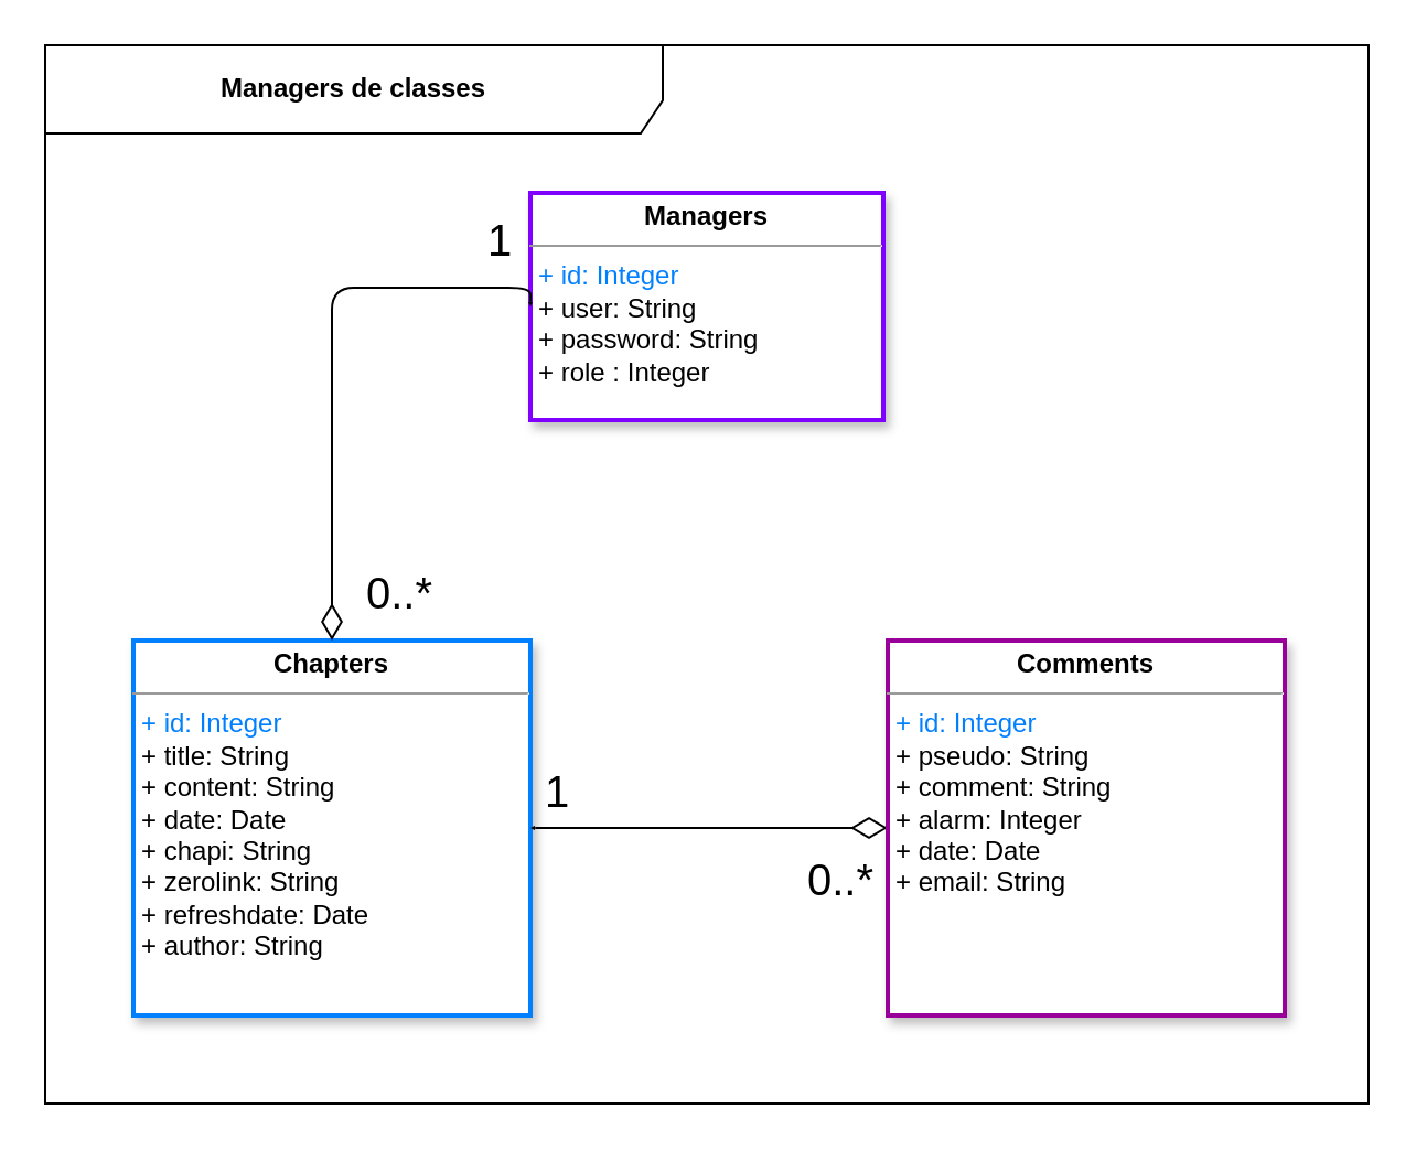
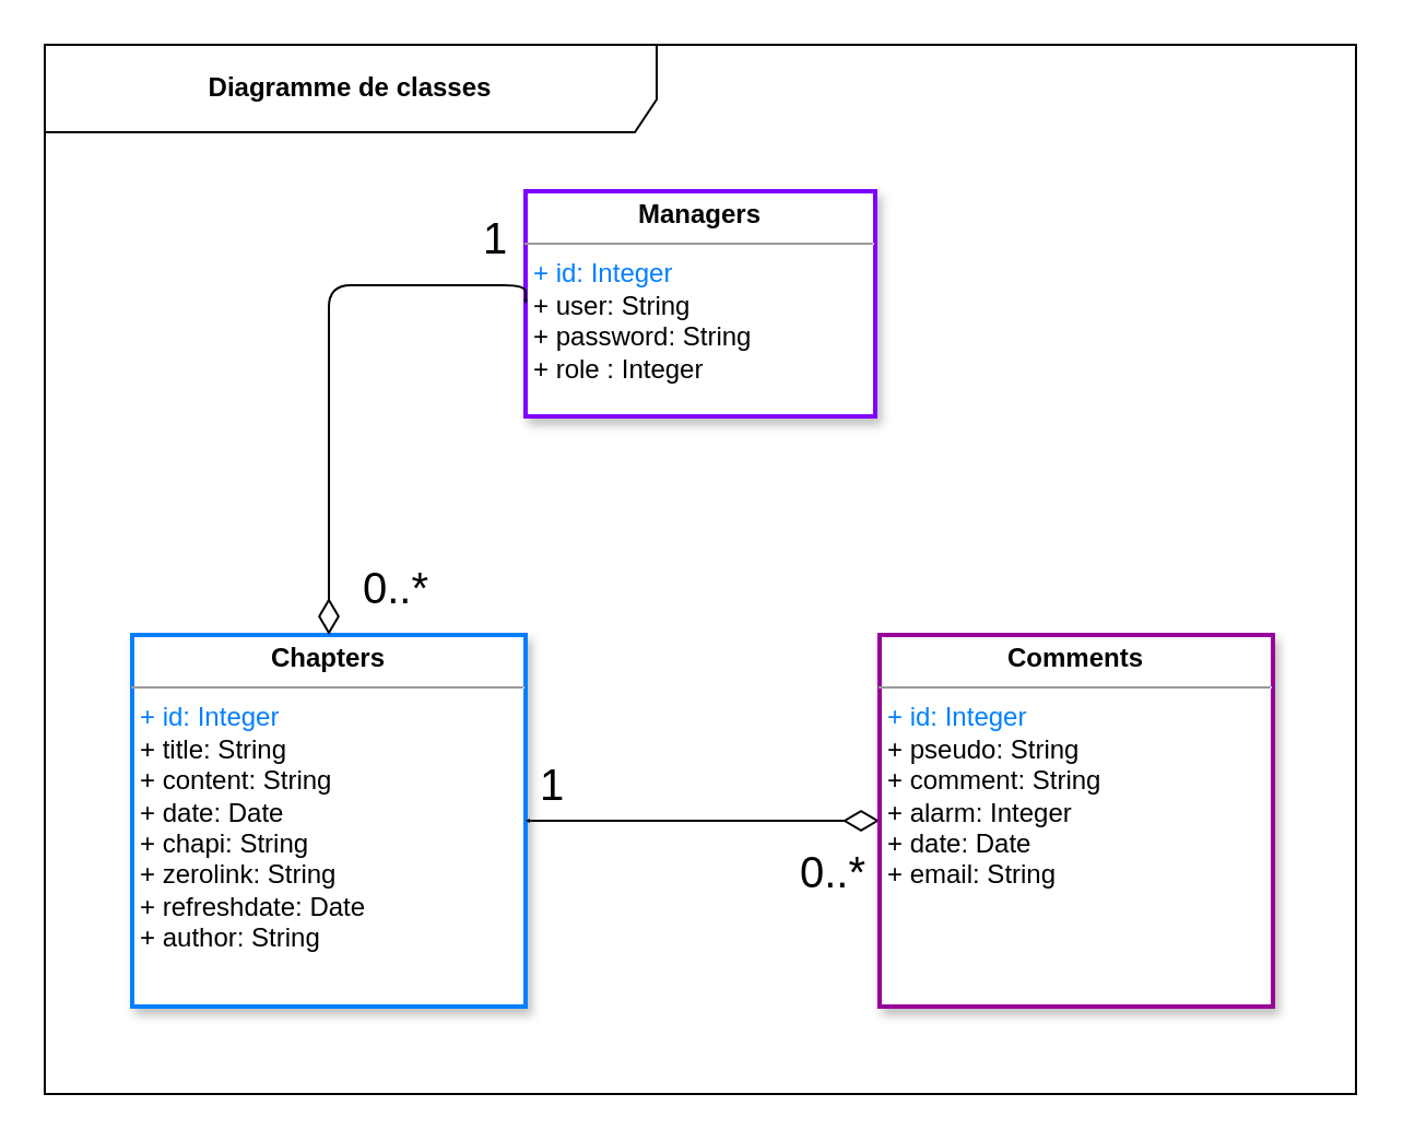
- <mxCell id="2" value="&lt;b&gt;Managers de classes&lt;/b&gt;" style="shape=umlFrame;whiteSpace=wrap;html=1;width=280;height=40;fillColor=#FFFFFF;swimlaneFillColor=#ffffff;" vertex="1" parent="1"><mxGeometry x="20" y="20" width="600" height="480" as="geometry" /></mxCell>
+ <mxCell id="2" value="&lt;b&gt;Diagramme de classes&lt;/b&gt;" style="shape=umlFrame;whiteSpace=wrap;html=1;width=280;height=40;fillColor=#FFFFFF;swimlaneFillColor=#ffffff;" vertex="1" parent="1"><mxGeometry x="20" y="20" width="600" height="480" as="geometry" /></mxCell>
